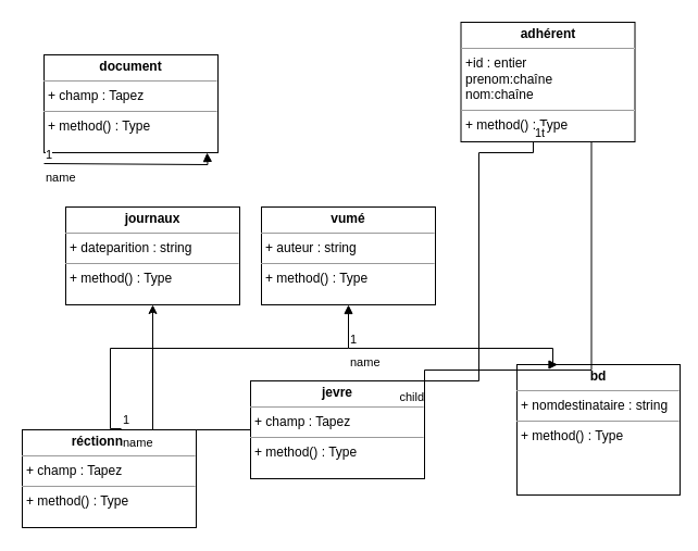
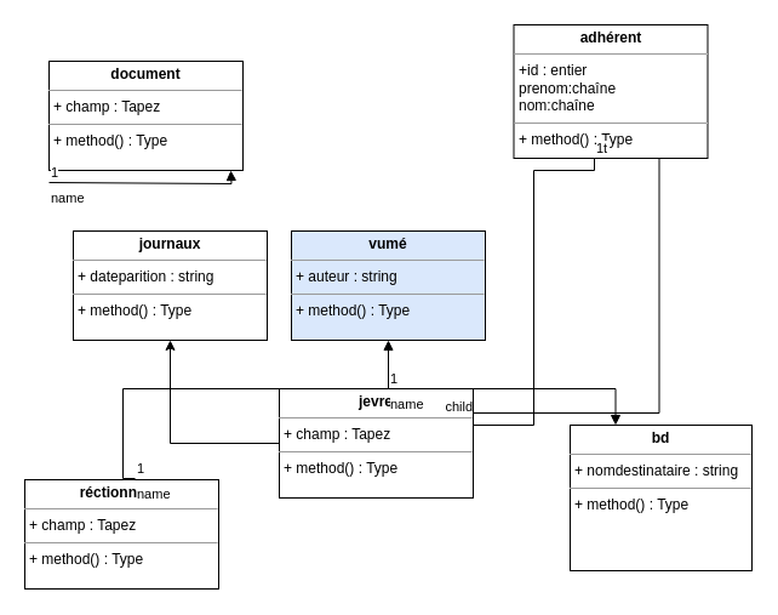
- <mxCell id="5" value="&lt;p style=&quot;margin: 0px ; margin-top: 4px ; text-align: center&quot;&gt;&lt;b&gt;&lt;font style=&quot;vertical-align: inherit&quot;&gt;&lt;font style=&quot;vertical-align: inherit&quot;&gt;&lt;font style=&quot;vertical-align: inherit&quot;&gt;&lt;font style=&quot;vertical-align: inherit&quot;&gt;vumé&lt;/font&gt;&lt;/font&gt;&lt;/font&gt;&lt;/font&gt;&lt;/b&gt;&lt;/p&gt;&lt;hr size=&quot;1&quot;&gt;&lt;p style=&quot;margin: 0px ; margin-left: 4px&quot;&gt;&lt;font style=&quot;vertical-align: inherit&quot;&gt;&lt;font style=&quot;vertical-align: inherit&quot;&gt;&lt;font style=&quot;vertical-align: inherit&quot;&gt;&lt;font style=&quot;vertical-align: inherit&quot;&gt;+ auteur : string&lt;/font&gt;&lt;/font&gt;&lt;/font&gt;&lt;/font&gt;&lt;/p&gt;&lt;hr size=&quot;1&quot;&gt;&lt;p style=&quot;margin: 0px ; margin-left: 4px&quot;&gt;&lt;font style=&quot;vertical-align: inherit&quot;&gt;&lt;font style=&quot;vertical-align: inherit&quot;&gt;&lt;font style=&quot;vertical-align: inherit&quot;&gt;&lt;font style=&quot;vertical-align: inherit&quot;&gt;+ method() : Type&lt;/font&gt;&lt;/font&gt;&lt;/font&gt;&lt;/font&gt;&lt;/p&gt;" style="verticalAlign=top;align=left;overflow=fill;fontSize=12;fontFamily=Helvetica;html=1;" vertex="1" parent="1"><mxGeometry x="240" y="190" width="160" height="90" as="geometry" /></mxCell>
+ <mxCell id="5" value="&lt;p style=&quot;margin: 0px ; margin-top: 4px ; text-align: center&quot;&gt;&lt;b&gt;&lt;font style=&quot;vertical-align: inherit&quot;&gt;&lt;font style=&quot;vertical-align: inherit&quot;&gt;&lt;font style=&quot;vertical-align: inherit&quot;&gt;&lt;font style=&quot;vertical-align: inherit&quot;&gt;vumé&lt;/font&gt;&lt;/font&gt;&lt;/font&gt;&lt;/font&gt;&lt;/b&gt;&lt;/p&gt;&lt;hr size=&quot;1&quot;&gt;&lt;p style=&quot;margin: 0px ; margin-left: 4px&quot;&gt;&lt;font style=&quot;vertical-align: inherit&quot;&gt;&lt;font style=&quot;vertical-align: inherit&quot;&gt;&lt;font style=&quot;vertical-align: inherit&quot;&gt;&lt;font style=&quot;vertical-align: inherit&quot;&gt;+ auteur : string&lt;/font&gt;&lt;/font&gt;&lt;/font&gt;&lt;/font&gt;&lt;/p&gt;&lt;hr size=&quot;1&quot;&gt;&lt;p style=&quot;margin: 0px ; margin-left: 4px&quot;&gt;&lt;font style=&quot;vertical-align: inherit&quot;&gt;&lt;font style=&quot;vertical-align: inherit&quot;&gt;&lt;font style=&quot;vertical-align: inherit&quot;&gt;&lt;font style=&quot;vertical-align: inherit&quot;&gt;+ method() : Type&lt;/font&gt;&lt;/font&gt;&lt;/font&gt;&lt;/font&gt;&lt;/p&gt;" style="verticalAlign=top;align=left;overflow=fill;fontSize=12;fontFamily=Helvetica;html=1;fillColor=#dae8fc;" vertex="1" parent="1"><mxGeometry x="240" y="190" width="160" height="90" as="geometry" /></mxCell>
- <mxCell id="8" value="&lt;p style=&quot;margin: 0px ; margin-top: 4px ; text-align: center&quot;&gt;&lt;b&gt;&lt;font style=&quot;vertical-align: inherit&quot;&gt;&lt;font style=&quot;vertical-align: inherit&quot;&gt;jevre&lt;/font&gt;&lt;/font&gt;&lt;/b&gt;&lt;/p&gt;&lt;hr size=&quot;1&quot;&gt;&lt;p style=&quot;margin: 0px ; margin-left: 4px&quot;&gt;&lt;font style=&quot;vertical-align: inherit&quot;&gt;&lt;font style=&quot;vertical-align: inherit&quot;&gt;+ champ : Tapez&lt;/font&gt;&lt;/font&gt;&lt;/p&gt;&lt;hr size=&quot;1&quot;&gt;&lt;p style=&quot;margin: 0px ; margin-left: 4px&quot;&gt;&lt;font style=&quot;vertical-align: inherit&quot;&gt;&lt;font style=&quot;vertical-align: inherit&quot;&gt;+ method()&amp;nbsp;: Type&lt;/font&gt;&lt;/font&gt;&lt;/p&gt;" style="verticalAlign=top;align=left;overflow=fill;fontSize=12;fontFamily=Helvetica;html=1;" vertex="1" parent="1"><mxGeometry x="230" y="350" width="160" height="90" as="geometry" /></mxCell>
+ <mxCell id="8" value="&lt;p style=&quot;margin: 0px ; margin-top: 4px ; text-align: center&quot;&gt;&lt;b&gt;&lt;font style=&quot;vertical-align: inherit&quot;&gt;&lt;font style=&quot;vertical-align: inherit&quot;&gt;jevre&lt;/font&gt;&lt;/font&gt;&lt;/b&gt;&lt;/p&gt;&lt;hr size=&quot;1&quot;&gt;&lt;p style=&quot;margin: 0px ; margin-left: 4px&quot;&gt;&lt;font style=&quot;vertical-align: inherit&quot;&gt;&lt;font style=&quot;vertical-align: inherit&quot;&gt;+ champ : Tapez&lt;/font&gt;&lt;/font&gt;&lt;/p&gt;&lt;hr size=&quot;1&quot;&gt;&lt;p style=&quot;margin: 0px ; margin-left: 4px&quot;&gt;&lt;font style=&quot;vertical-align: inherit&quot;&gt;&lt;font style=&quot;vertical-align: inherit&quot;&gt;+ method()&amp;nbsp;: Type&lt;/font&gt;&lt;/font&gt;&lt;/p&gt;" style="verticalAlign=top;align=left;overflow=fill;fontSize=12;fontFamily=Helvetica;html=1;" vertex="1" parent="1"><mxGeometry x="230" y="320" width="160" height="90" as="geometry" /></mxCell>
- <mxCell id="9" value="&lt;p style=&quot;margin: 0px ; margin-top: 4px ; text-align: center&quot;&gt;&lt;b&gt;&lt;font style=&quot;vertical-align: inherit&quot;&gt;&lt;font style=&quot;vertical-align: inherit&quot;&gt;&lt;font style=&quot;vertical-align: inherit&quot;&gt;&lt;font style=&quot;vertical-align: inherit&quot;&gt;bd&lt;/font&gt;&lt;/font&gt;&lt;/font&gt;&lt;/font&gt;&lt;/b&gt;&lt;/p&gt;&lt;hr size=&quot;1&quot;&gt;&lt;p style=&quot;margin: 0px ; margin-left: 4px&quot;&gt;&lt;font style=&quot;vertical-align: inherit&quot;&gt;&lt;font style=&quot;vertical-align: inherit&quot;&gt;&lt;font style=&quot;vertical-align: inherit&quot;&gt;&lt;font style=&quot;vertical-align: inherit&quot;&gt;+ nomdestinataire : string&lt;/font&gt;&lt;/font&gt;&lt;/font&gt;&lt;/font&gt;&lt;/p&gt;&lt;hr size=&quot;1&quot;&gt;&lt;p style=&quot;margin: 0px ; margin-left: 4px&quot;&gt;&lt;font style=&quot;vertical-align: inherit&quot;&gt;&lt;font style=&quot;vertical-align: inherit&quot;&gt;&lt;font style=&quot;vertical-align: inherit&quot;&gt;&lt;font style=&quot;vertical-align: inherit&quot;&gt;+ method() : Type&lt;/font&gt;&lt;/font&gt;&lt;/font&gt;&lt;/font&gt;&lt;/p&gt;" style="verticalAlign=top;align=left;overflow=fill;fontSize=12;fontFamily=Helvetica;html=1;" vertex="1" parent="1"><mxGeometry x="475" y="335" width="150" height="120" as="geometry" /></mxCell>
+ <mxCell id="9" value="&lt;p style=&quot;margin: 0px ; margin-top: 4px ; text-align: center&quot;&gt;&lt;b&gt;&lt;font style=&quot;vertical-align: inherit&quot;&gt;&lt;font style=&quot;vertical-align: inherit&quot;&gt;&lt;font style=&quot;vertical-align: inherit&quot;&gt;&lt;font style=&quot;vertical-align: inherit&quot;&gt;bd&lt;/font&gt;&lt;/font&gt;&lt;/font&gt;&lt;/font&gt;&lt;/b&gt;&lt;/p&gt;&lt;hr size=&quot;1&quot;&gt;&lt;p style=&quot;margin: 0px ; margin-left: 4px&quot;&gt;&lt;font style=&quot;vertical-align: inherit&quot;&gt;&lt;font style=&quot;vertical-align: inherit&quot;&gt;&lt;font style=&quot;vertical-align: inherit&quot;&gt;&lt;font style=&quot;vertical-align: inherit&quot;&gt;+ nomdestinataire : string&lt;/font&gt;&lt;/font&gt;&lt;/font&gt;&lt;/font&gt;&lt;/p&gt;&lt;hr size=&quot;1&quot;&gt;&lt;p style=&quot;margin: 0px ; margin-left: 4px&quot;&gt;&lt;font style=&quot;vertical-align: inherit&quot;&gt;&lt;font style=&quot;vertical-align: inherit&quot;&gt;&lt;font style=&quot;vertical-align: inherit&quot;&gt;&lt;font style=&quot;vertical-align: inherit&quot;&gt;+ method() : Type&lt;/font&gt;&lt;/font&gt;&lt;/font&gt;&lt;/font&gt;&lt;/p&gt;" style="verticalAlign=top;align=left;overflow=fill;fontSize=12;fontFamily=Helvetica;html=1;" vertex="1" parent="1"><mxGeometry x="470" y="350" width="150" height="120" as="geometry" /></mxCell>
